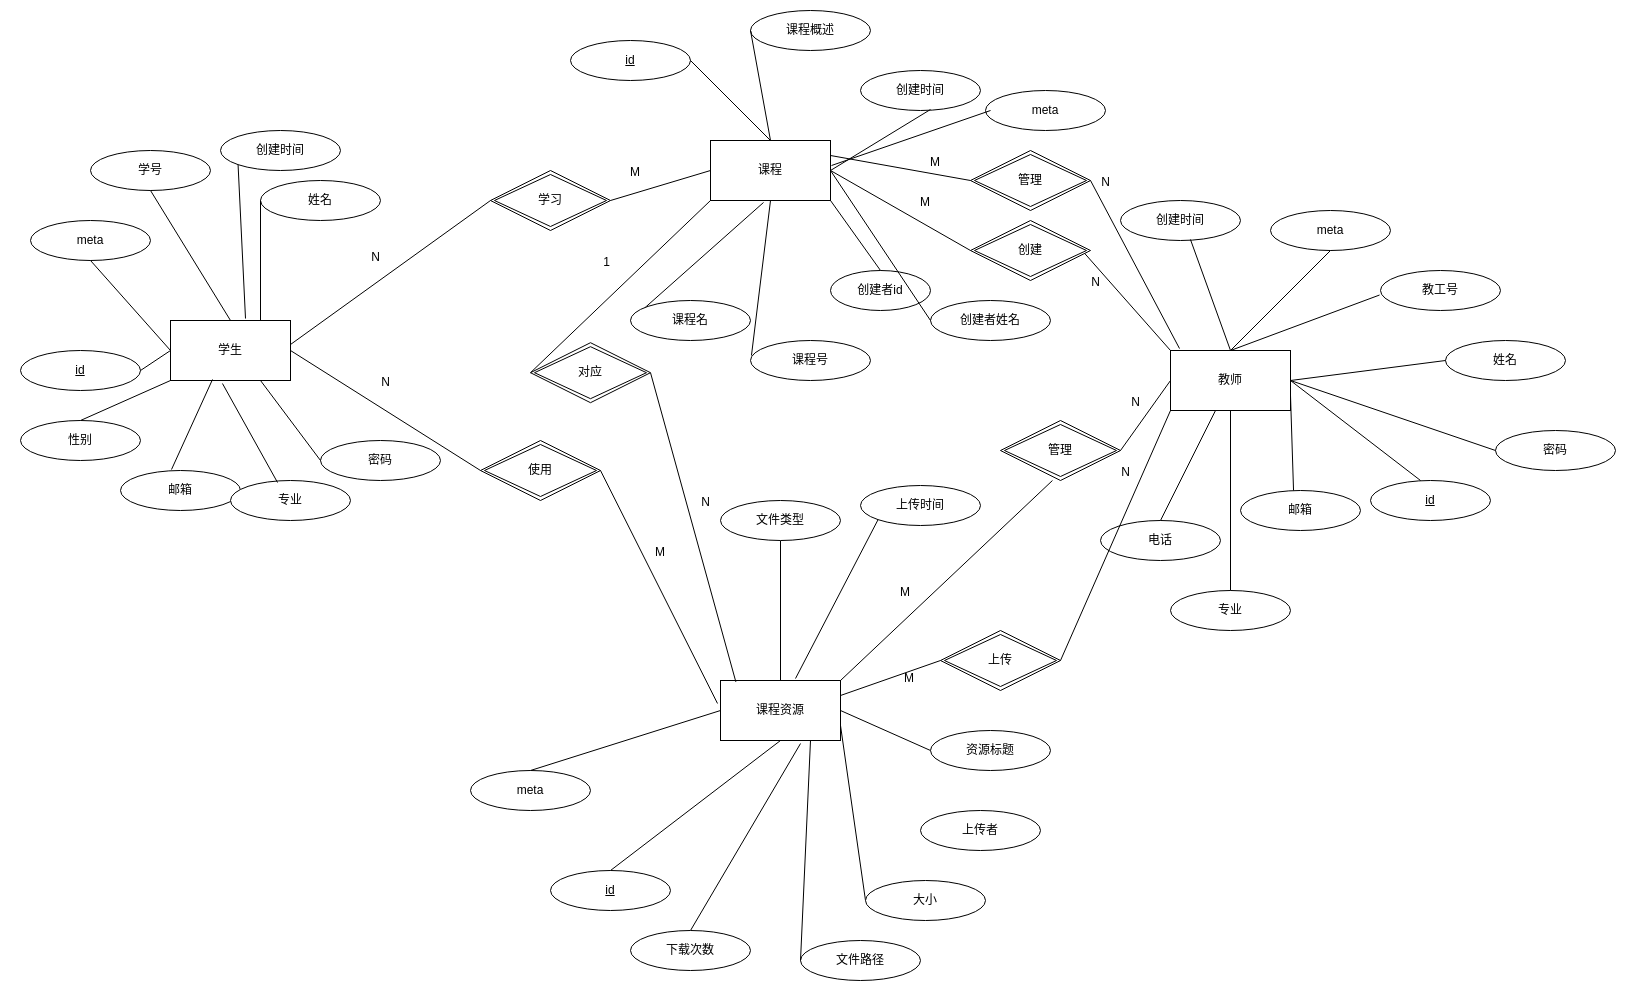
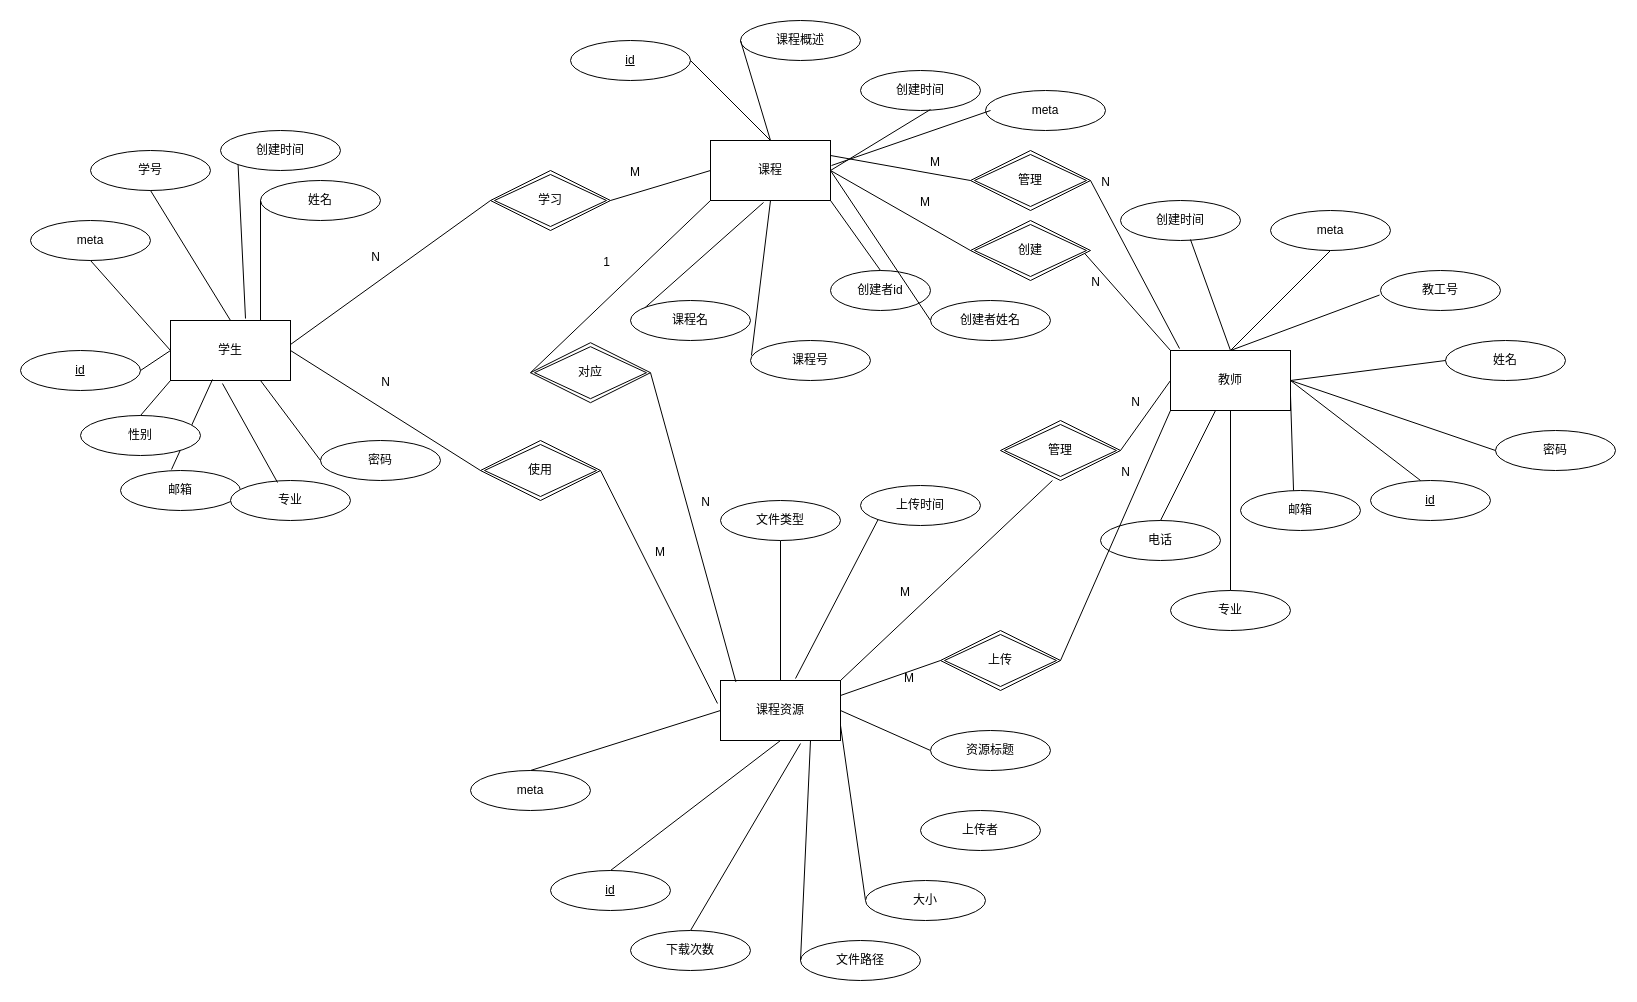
- <mxCell id="47" value="课程概述" style="ellipse;whiteSpace=wrap;html=1;" vertex="1" parent="1"><mxGeometry x="750" y="10" width="120" height="40" as="geometry" /></mxCell>
+ <mxCell id="47" value="课程概述" style="ellipse;whiteSpace=wrap;html=1;" vertex="1" parent="1"><mxGeometry x="740" y="20" width="120" height="40" as="geometry" /></mxCell>
- <mxCell id="13" value="性别" style="ellipse;whiteSpace=wrap;html=1;" vertex="1" parent="1"><mxGeometry x="20" y="420" width="120" height="40" as="geometry" /></mxCell>
+ <mxCell id="13" value="性别" style="ellipse;whiteSpace=wrap;html=1;" vertex="1" parent="1"><mxGeometry x="80" y="415" width="120" height="40" as="geometry" /></mxCell>
